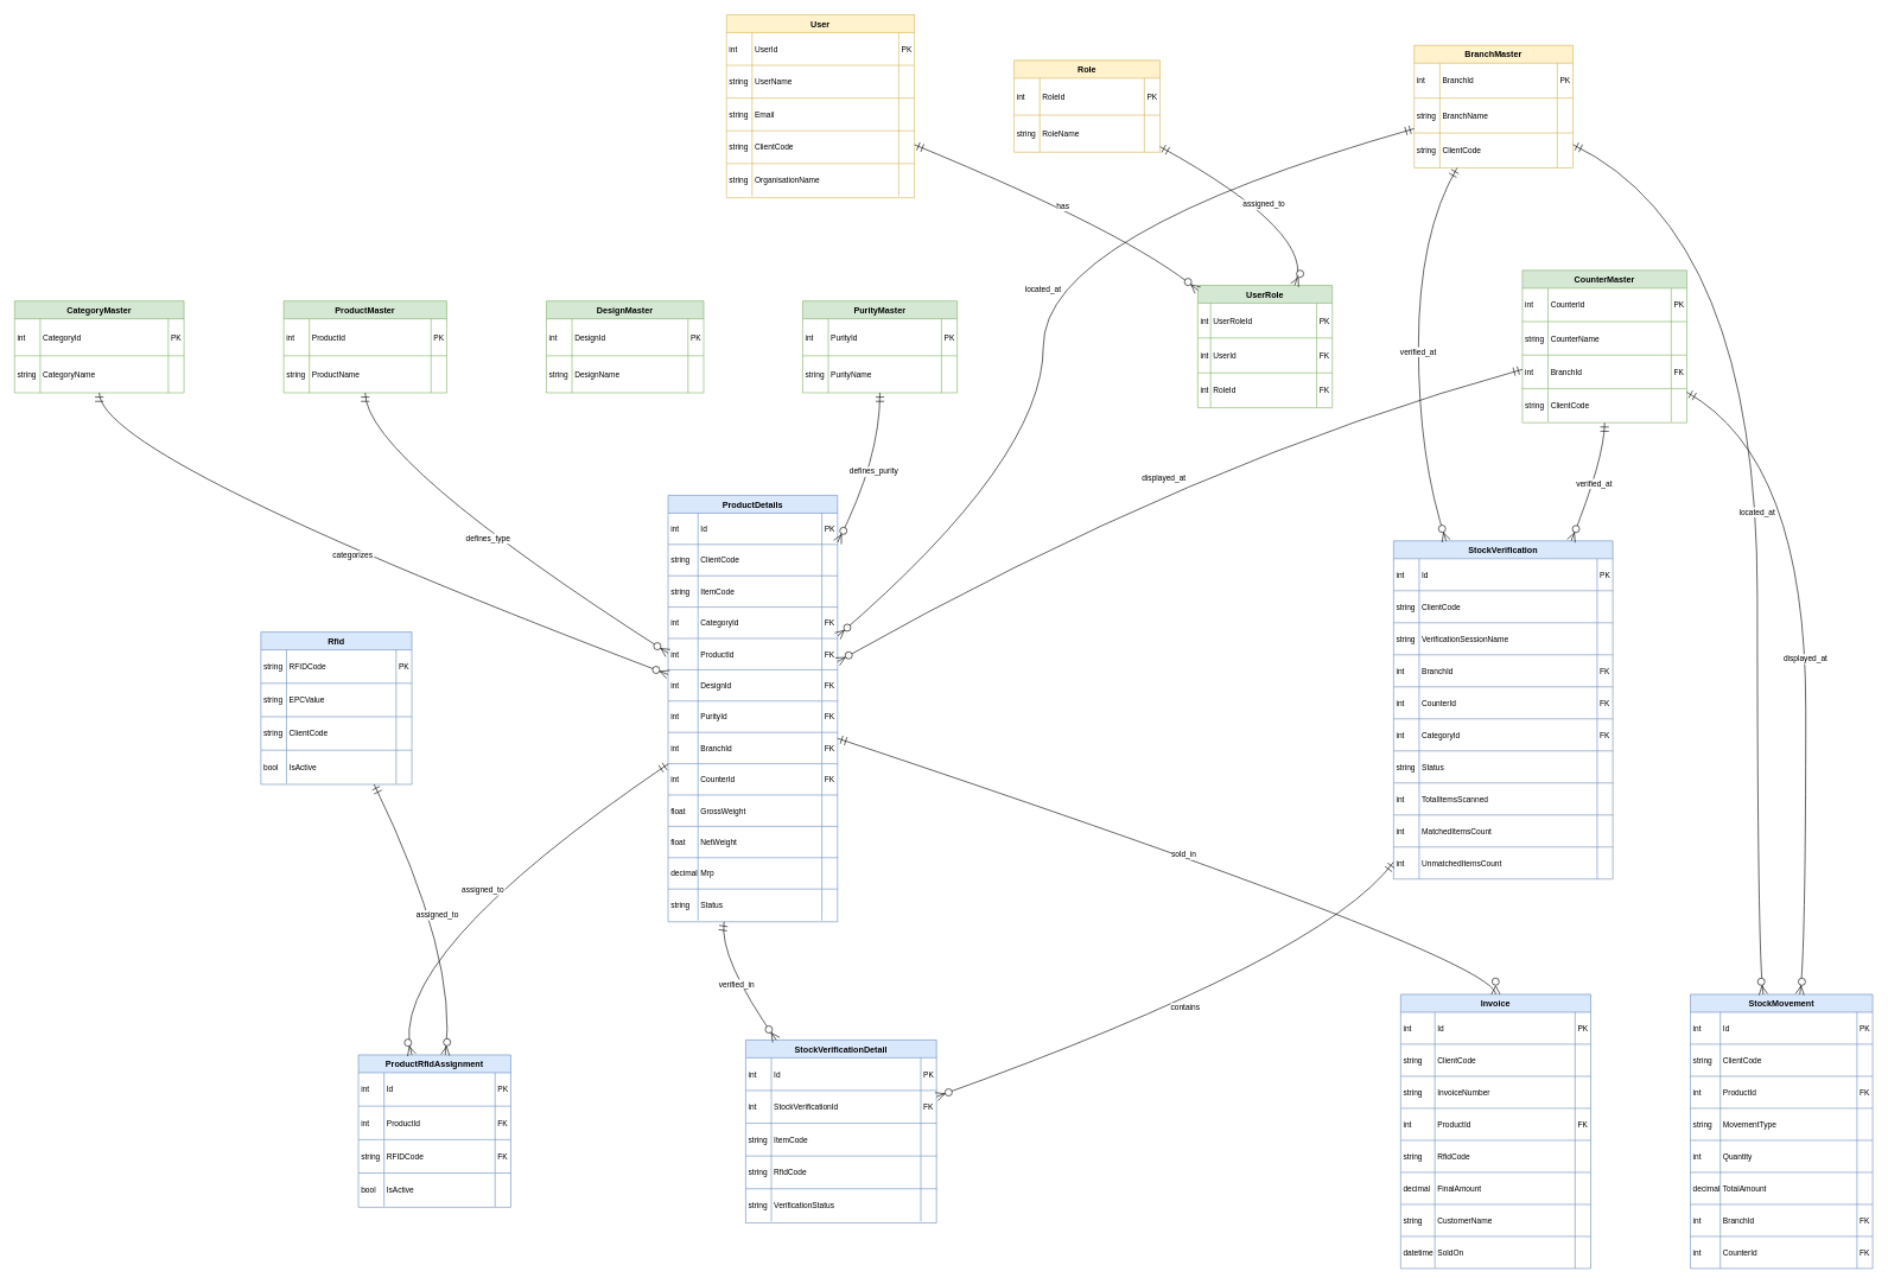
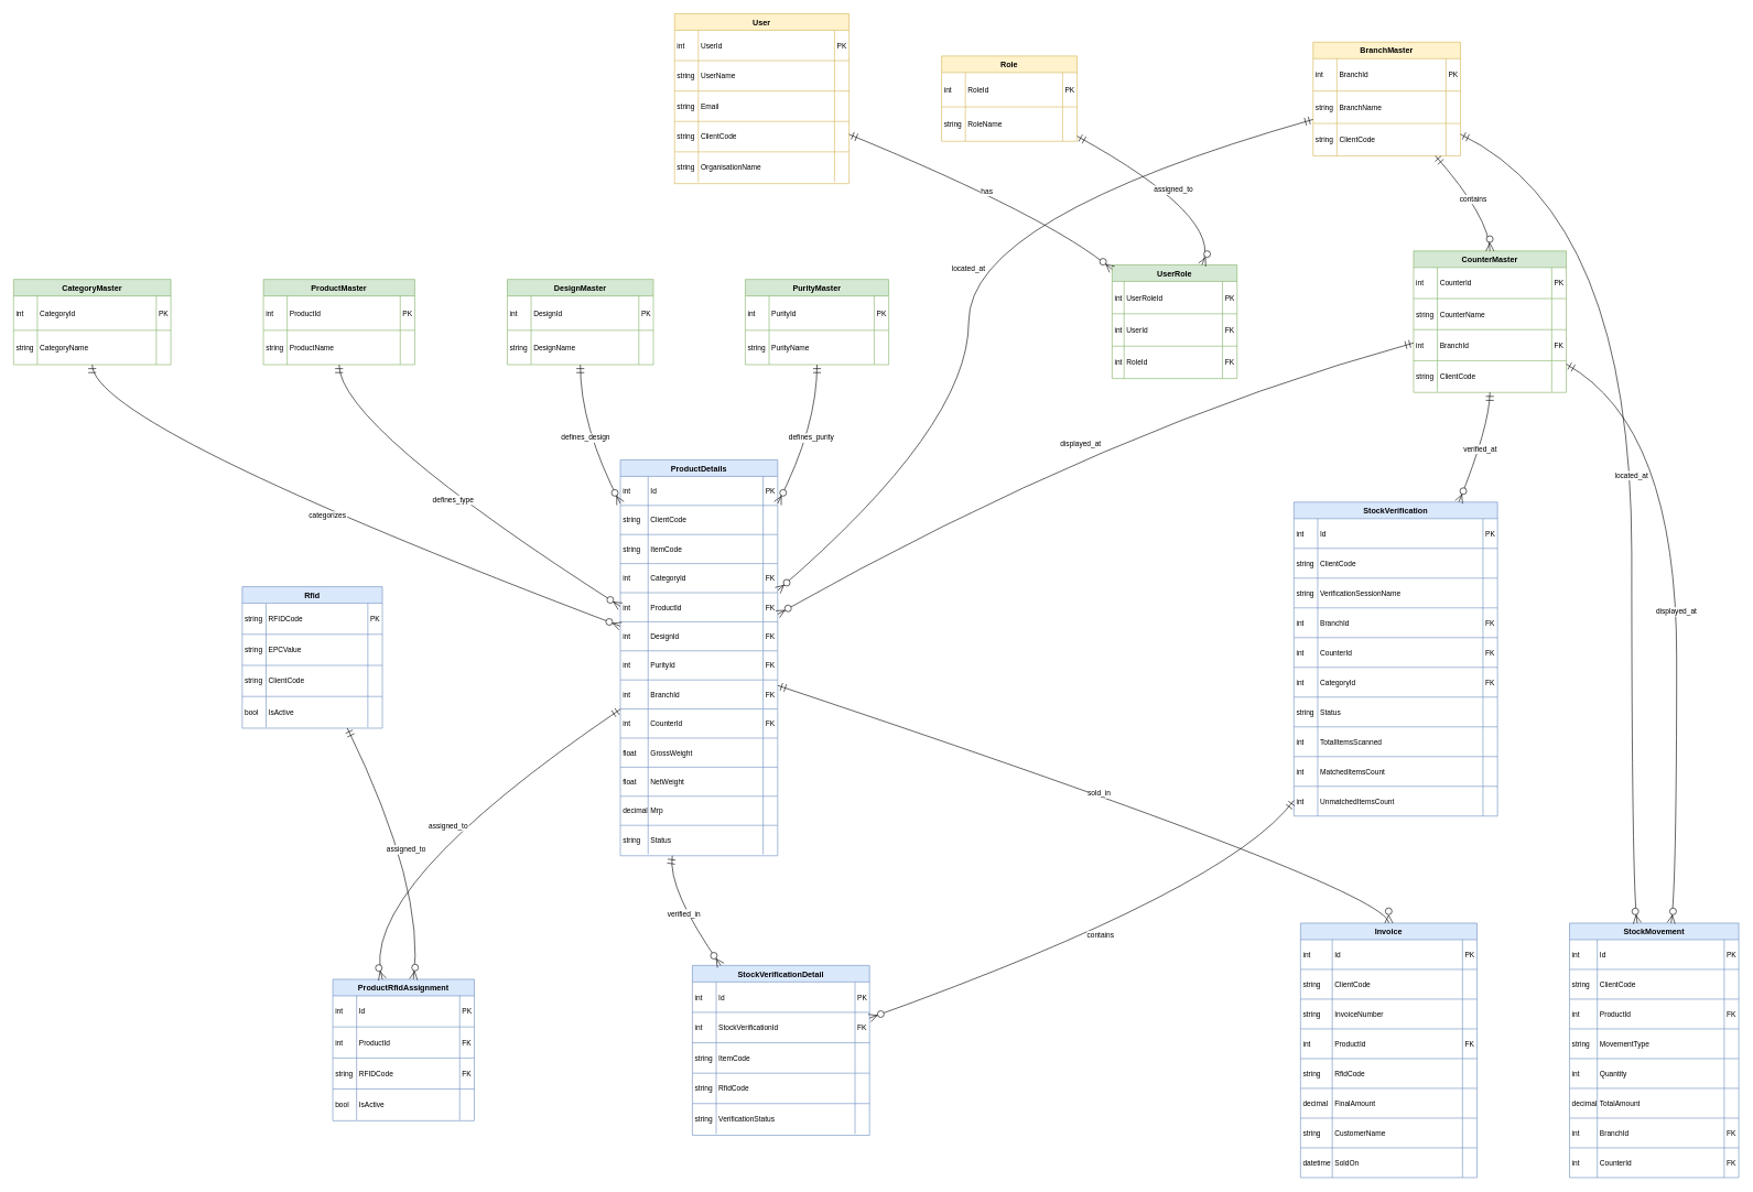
+ <mxCell id="326" value="contains" style="curved=1;startArrow=ERmandOne;startSize=10;;endArrow=ERzeroToMany;endSize=10;;exitX=0.83;exitY=1;entryX=0.5;entryY=0;rounded=0;" edge="1" parent="1" source="38" target="51"><mxGeometry relative="1" as="geometry"><Array as="points"><mxPoint x="2253" y="328" /></Array></mxGeometry></mxCell>
- <mxCell id="337" value="verified_at" style="curved=1;startArrow=ERmandOne;startSize=10;;endArrow=ERzeroToMany;endSize=10;;exitX=0.27;exitY=1;entryX=0.24;entryY=0;rounded=0;" edge="1" parent="1" source="38" target="155"><mxGeometry relative="1" as="geometry"><Array as="points"><mxPoint x="1992" y="328" /><mxPoint x="1992" y="644" /></Array></mxGeometry></mxCell>
+ <mxCell id="329" value="defines_design" style="curved=1;startArrow=ERmandOne;startSize=10;;endArrow=ERzeroToMany;endSize=10;;exitX=0.5;exitY=1;entryX=0;entryY=0.11;rounded=0;" edge="1" parent="1" source="20" target="68"><mxGeometry relative="1" as="geometry"><Array as="points"><mxPoint x="877" y="644" /></Array></mxGeometry></mxCell>
